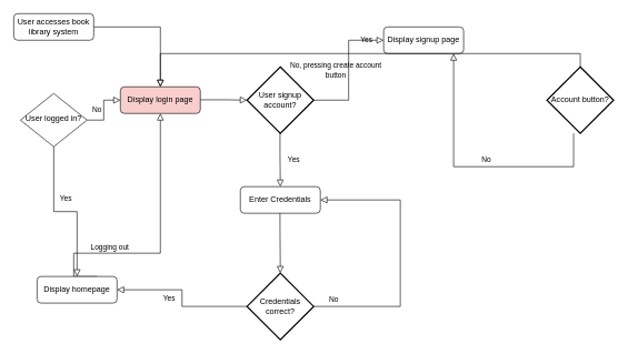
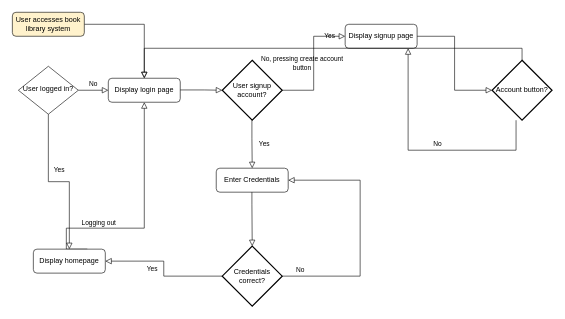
- <mxCell id="3" value="User accesses book library system" style="rounded=1;whiteSpace=wrap;html=1;fontSize=12;glass=0;strokeWidth=1;shadow=0;" parent="1" vertex="1"><mxGeometry x="20" y="20" width="120" height="40" as="geometry" /></mxCell>
+ <mxCell id="3" value="User accesses book library system" style="rounded=1;whiteSpace=wrap;html=1;fontSize=12;glass=0;strokeWidth=1;shadow=0;fillColor=#fff2cc;" parent="1" vertex="1"><mxGeometry x="20" y="20" width="120" height="40" as="geometry" /></mxCell>
+ <mxCell id="22" value="" style="rounded=0;html=1;jettySize=auto;orthogonalLoop=1;fontSize=11;endArrow=block;endFill=0;endSize=8;strokeWidth=1;shadow=0;labelBackgroundColor=none;edgeStyle=orthogonalEdgeStyle;exitX=1;exitY=0.5;exitDx=0;exitDy=0;entryX=0;entryY=0.5;entryDx=0;entryDy=0;entryPerimeter=0;" edge="1" parent="1" source="21" target="20"><mxGeometry y="20" relative="1" as="geometry"><mxPoint as="offset" /><mxPoint x="900" y="159.5" as="sourcePoint" /><mxPoint x="1000" y="159.5" as="targetPoint" /></mxGeometry></mxCell>
- <mxCell id="7" value="Display login page" style="rounded=1;whiteSpace=wrap;html=1;fontSize=12;glass=0;strokeWidth=1;shadow=0;fillColor=#f8cecc;" parent="1" vertex="1"><mxGeometry x="180" y="130" width="120" height="40" as="geometry" /></mxCell>
+ <mxCell id="7" value="Display login page" style="rounded=1;whiteSpace=wrap;html=1;fontSize=12;glass=0;strokeWidth=1;shadow=0;" parent="1" vertex="1"><mxGeometry x="180" y="130" width="120" height="40" as="geometry" /></mxCell>
- <mxCell id="6" value="User logged in?" style="rhombus;whiteSpace=wrap;html=1;shadow=0;fontFamily=Helvetica;fontSize=12;align=center;strokeWidth=1;spacing=6;spacingTop=-4;" parent="1" vertex="1"><mxGeometry x="30" y="140" width="100" height="80" as="geometry" /></mxCell>
+ <mxCell id="6" value="User logged in?" style="rhombus;whiteSpace=wrap;html=1;shadow=0;fontFamily=Helvetica;fontSize=12;align=center;strokeWidth=1;spacing=6;spacingTop=-4;" parent="1" vertex="1"><mxGeometry x="30" y="110" width="100" height="80" as="geometry" /></mxCell>
